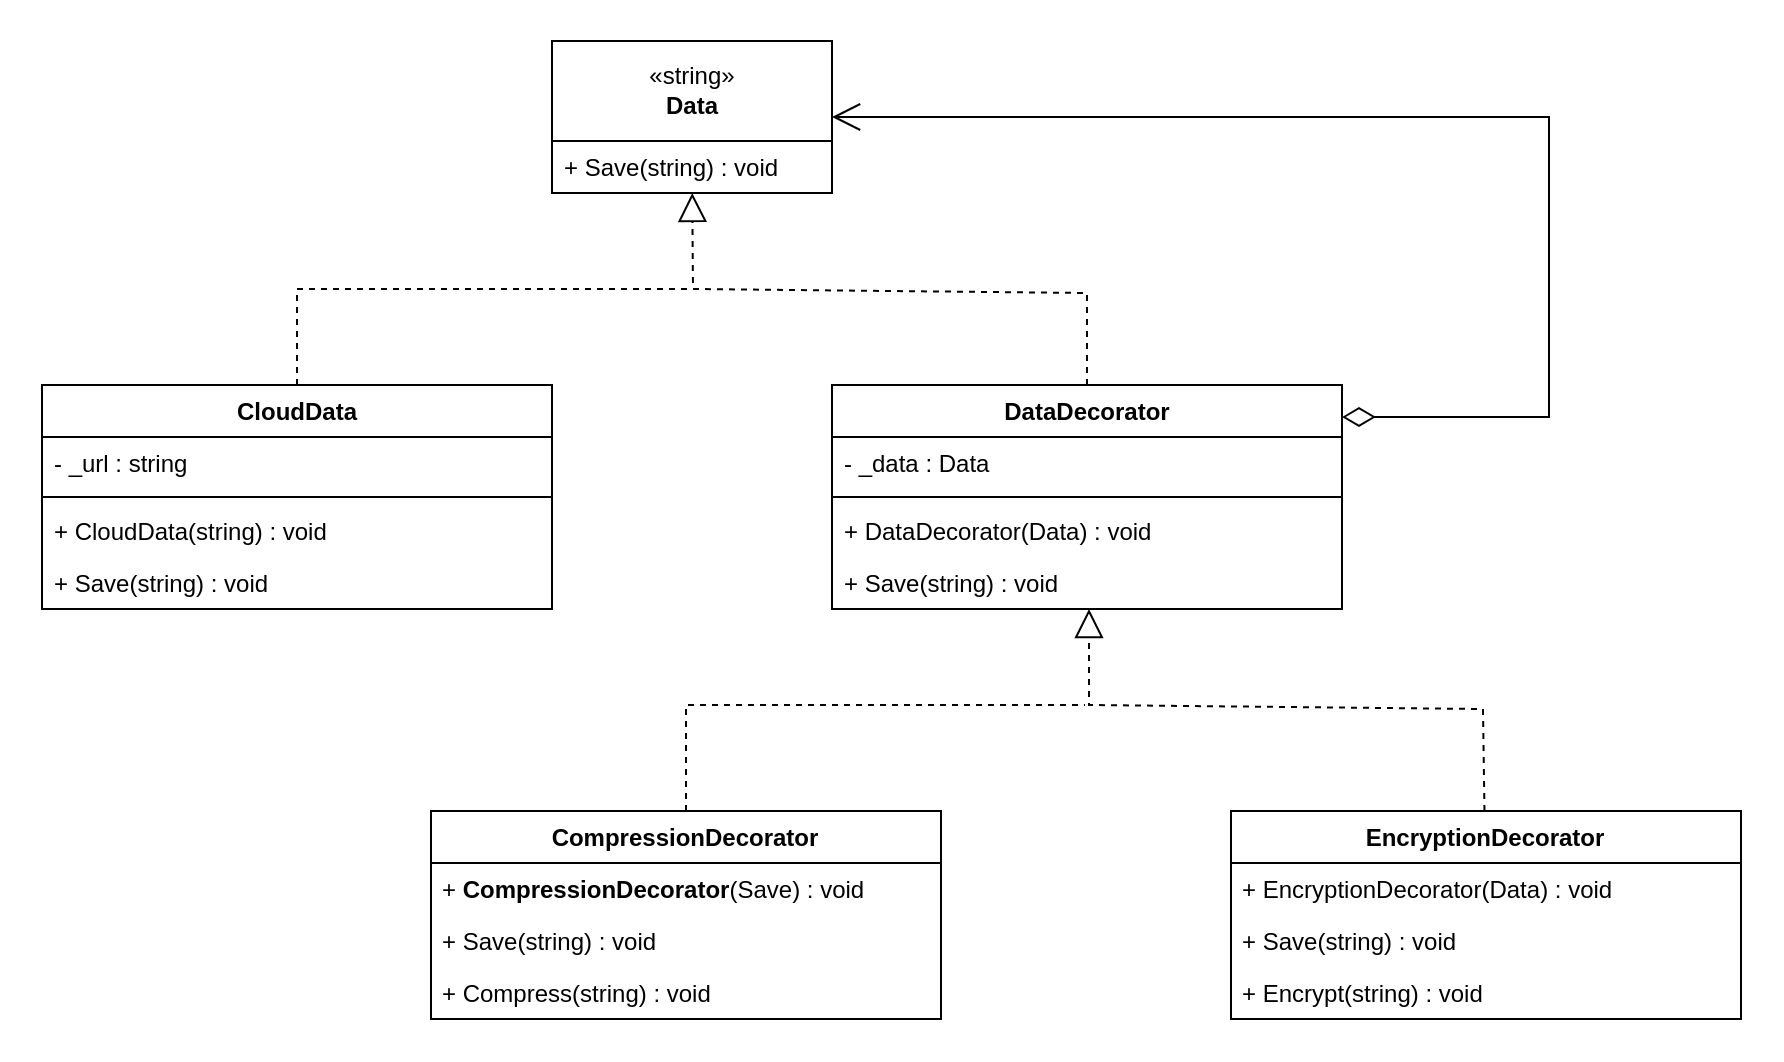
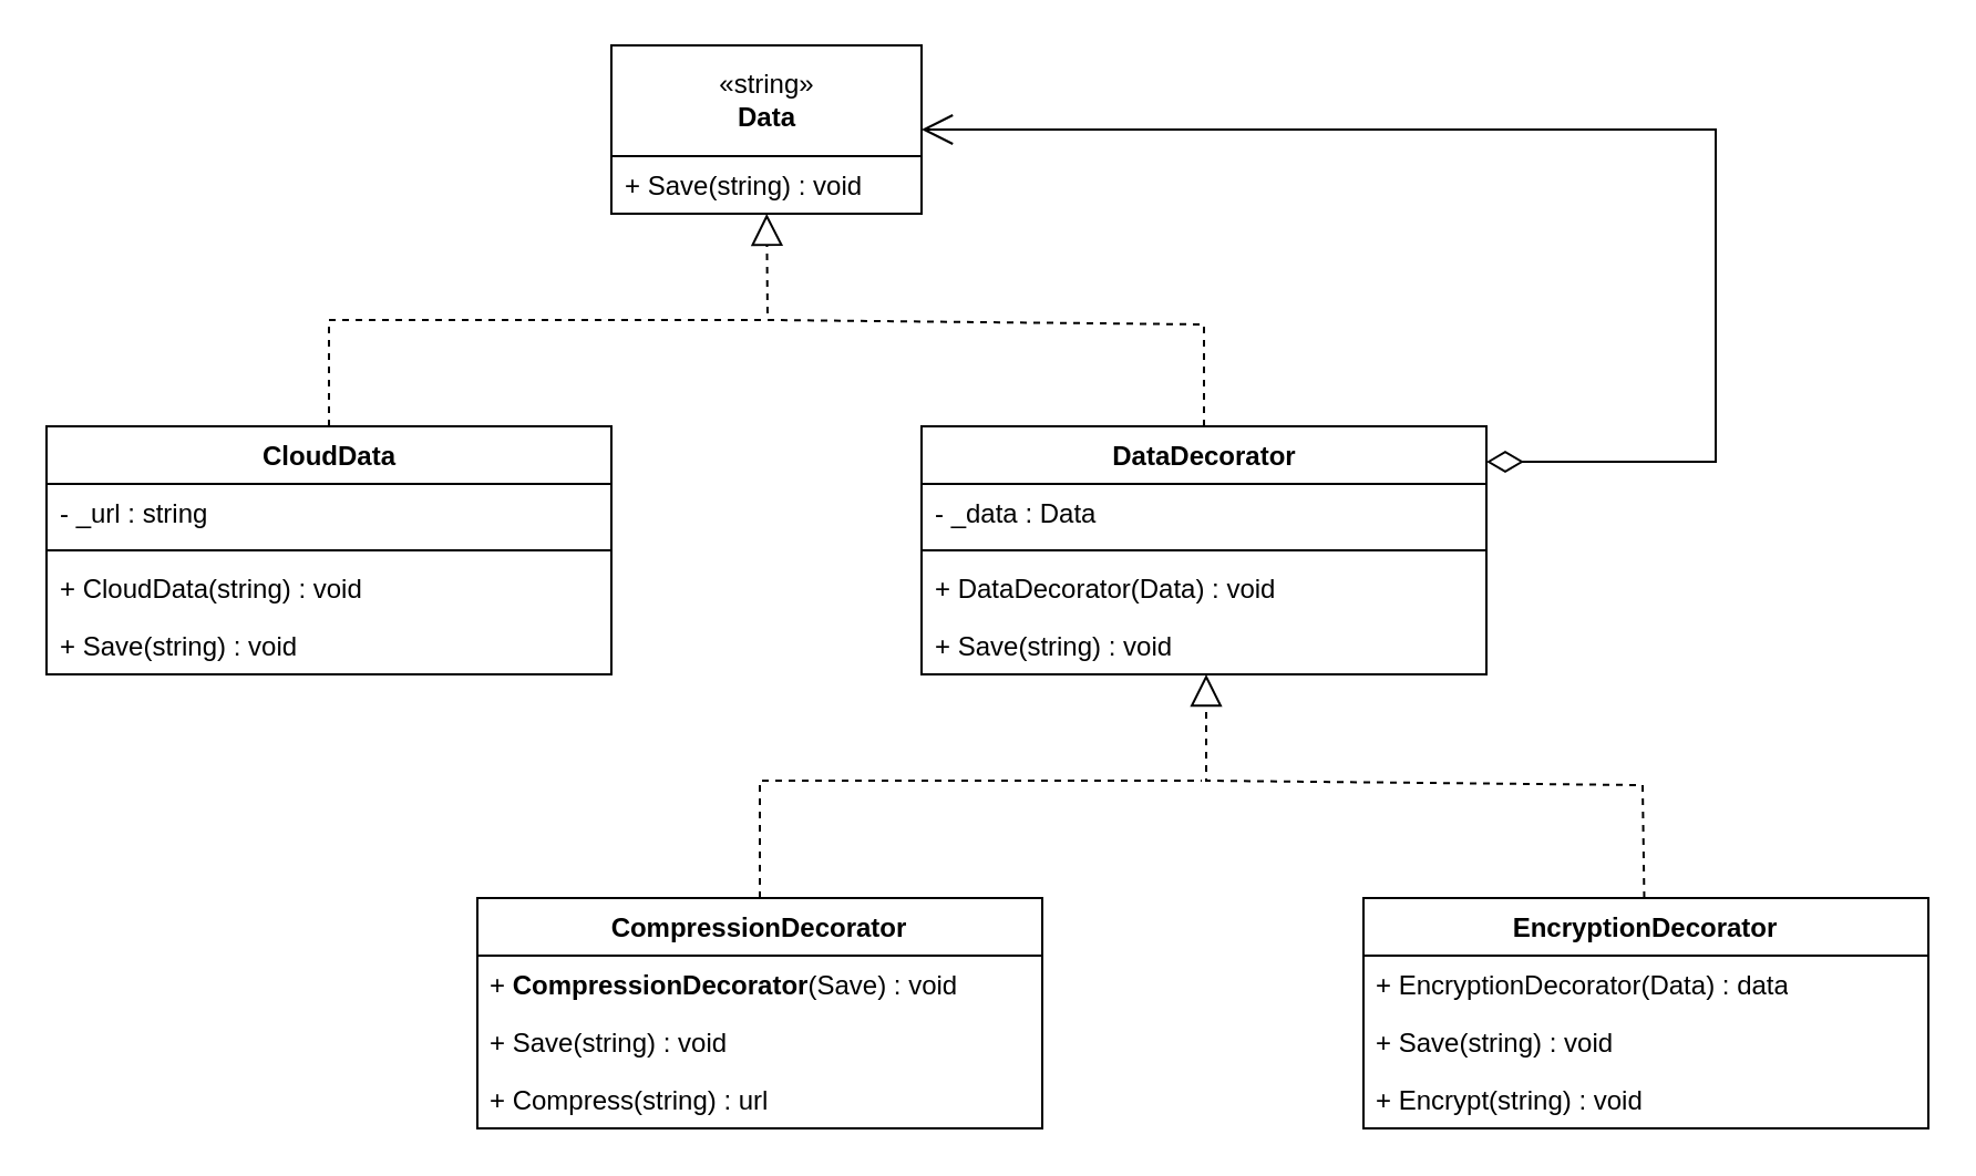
- <mxCell id="19" value="+ EncryptionDecorator(Data) :&amp;nbsp;void" style="text;strokeColor=none;fillColor=none;align=left;verticalAlign=top;spacingLeft=4;spacingRight=4;overflow=hidden;rotatable=0;points=[[0,0.5],[1,0.5]];portConstraint=eastwest;whiteSpace=wrap;html=1;" vertex="1" parent="18"><mxGeometry y="26" width="255" height="26" as="geometry" /></mxCell>
+ <mxCell id="19" value="+ EncryptionDecorator(Data) :&amp;nbsp;data" style="text;strokeColor=none;fillColor=none;align=left;verticalAlign=top;spacingLeft=4;spacingRight=4;overflow=hidden;rotatable=0;points=[[0,0.5],[1,0.5]];portConstraint=eastwest;whiteSpace=wrap;html=1;" vertex="1" parent="18"><mxGeometry y="26" width="255" height="26" as="geometry" /></mxCell>
- <mxCell id="17" value="+ Compress(string) :&amp;nbsp;void" style="text;strokeColor=none;fillColor=none;align=left;verticalAlign=top;spacingLeft=4;spacingRight=4;overflow=hidden;rotatable=0;points=[[0,0.5],[1,0.5]];portConstraint=eastwest;whiteSpace=wrap;html=1;" vertex="1" parent="14"><mxGeometry y="78" width="255" height="26" as="geometry" /></mxCell>
+ <mxCell id="17" value="+ Compress(string) :&amp;nbsp;url" style="text;strokeColor=none;fillColor=none;align=left;verticalAlign=top;spacingLeft=4;spacingRight=4;overflow=hidden;rotatable=0;points=[[0,0.5],[1,0.5]];portConstraint=eastwest;whiteSpace=wrap;html=1;" vertex="1" parent="14"><mxGeometry y="78" width="255" height="26" as="geometry" /></mxCell>
